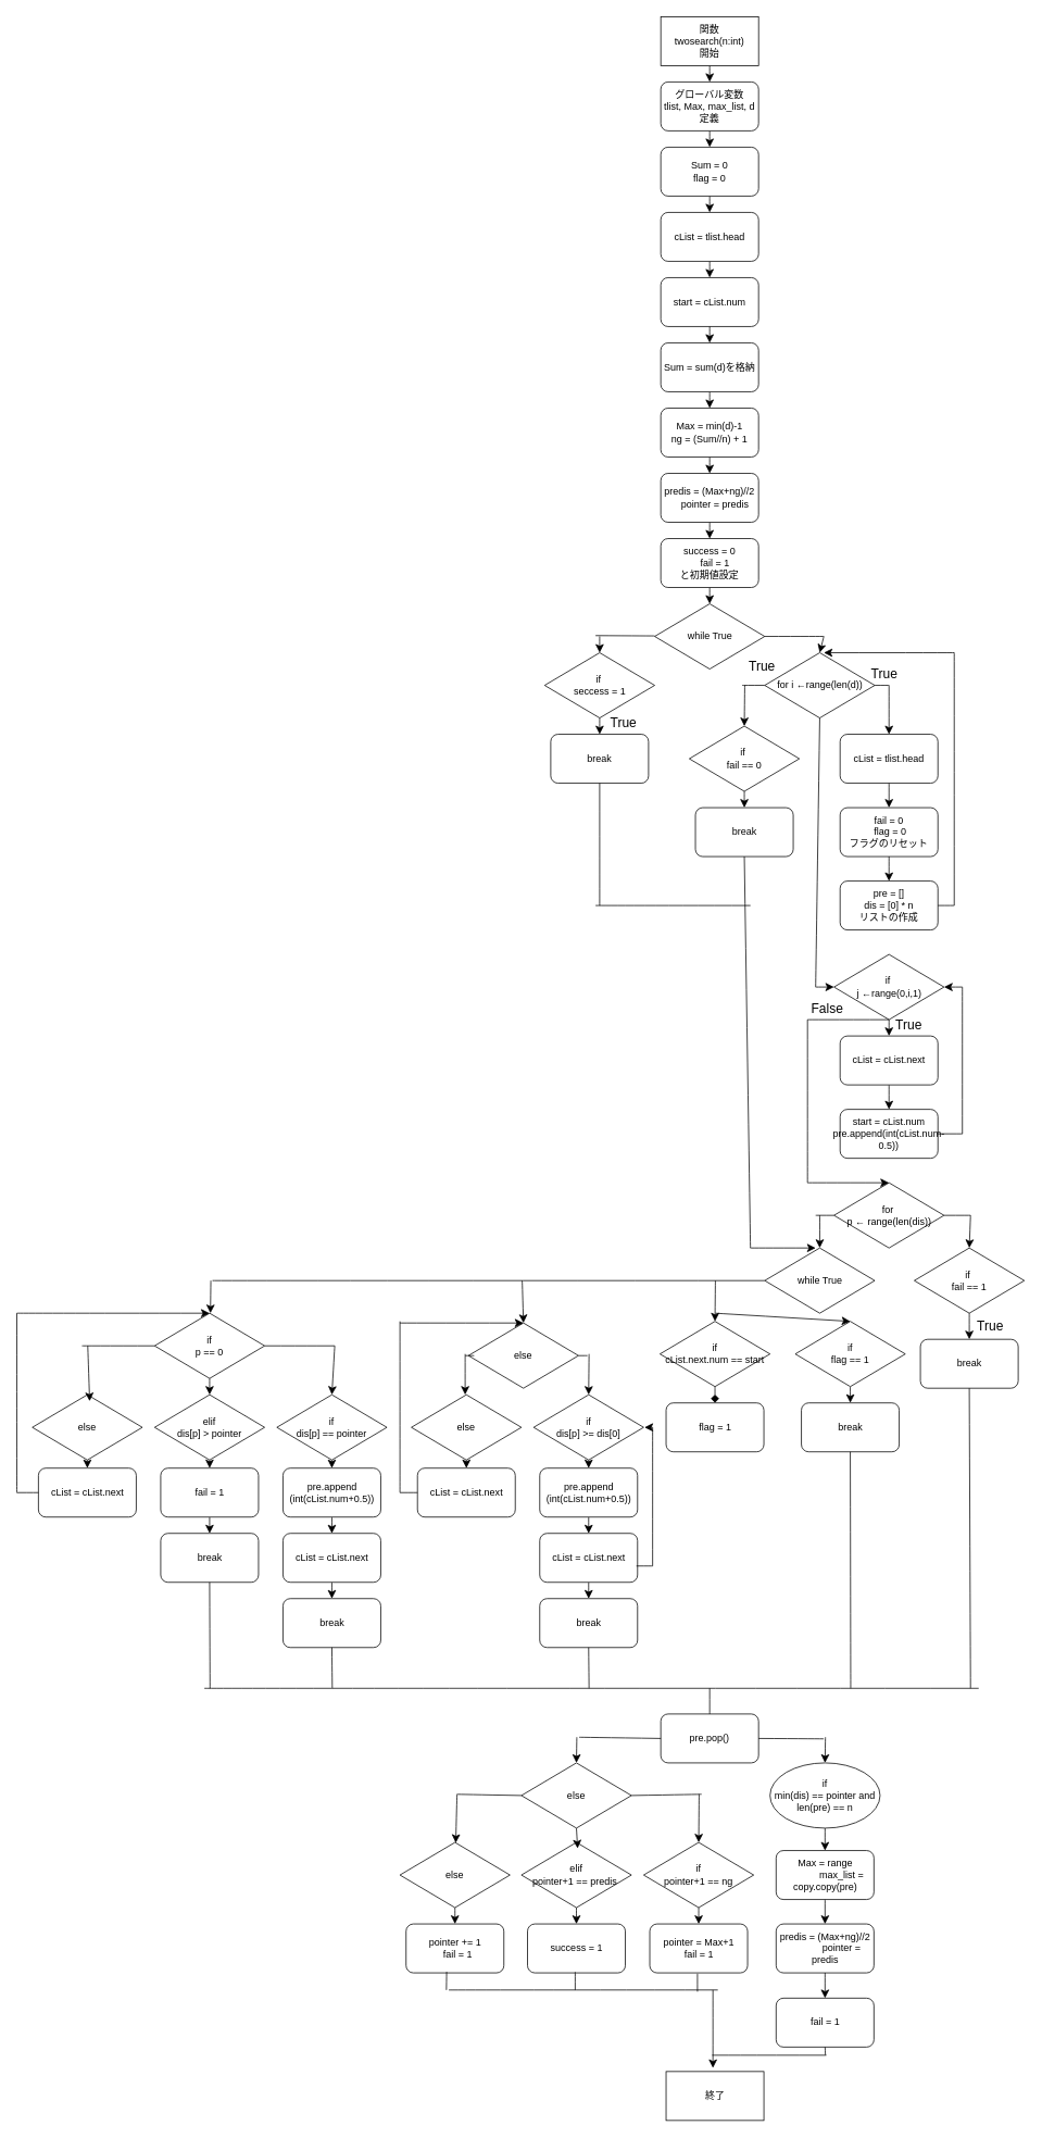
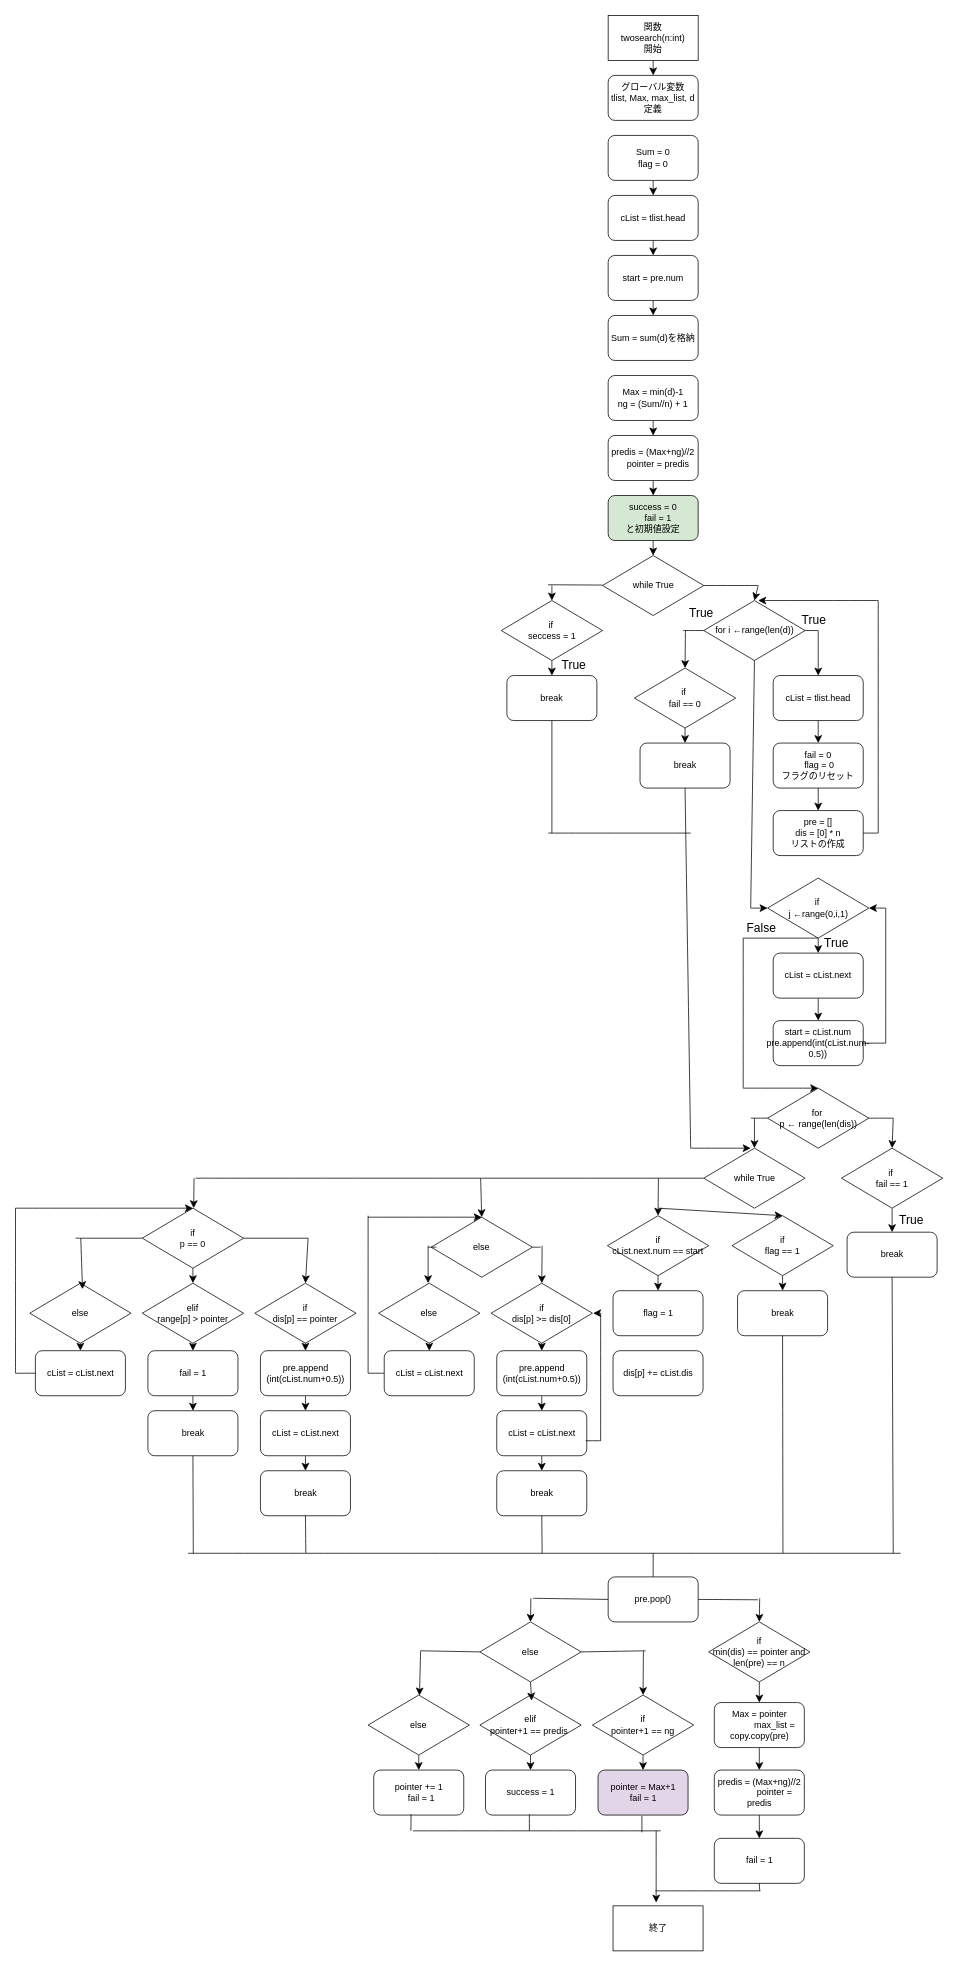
- <mxCell id="4" style="edgeStyle=none;curved=1;rounded=0;orthogonalLoop=1;jettySize=auto;html=1;exitX=0.5;exitY=1;exitDx=0;exitDy=0;fontSize=12;startSize=8;endSize=8;" edge="1" parent="1" source="5" target="7"><mxGeometry relative="1" as="geometry" /></mxCell>
- <mxCell id="10" value="start = cList.num" style="rounded=1;whiteSpace=wrap;html=1;" vertex="1" parent="1"><mxGeometry x="810" y="340" width="120" height="60" as="geometry" /></mxCell>
+ <mxCell id="10" value="start = pre.num" style="rounded=1;whiteSpace=wrap;html=1;" vertex="1" parent="1"><mxGeometry x="810" y="340" width="120" height="60" as="geometry" /></mxCell>
- <mxCell id="11" style="edgeStyle=none;curved=1;rounded=0;orthogonalLoop=1;jettySize=auto;html=1;exitX=0.5;exitY=1;exitDx=0;exitDy=0;fontSize=12;startSize=8;endSize=8;" edge="1" parent="1" source="12" target="14"><mxGeometry relative="1" as="geometry" /></mxCell>
- <mxCell id="18" value="&lt;div&gt;success = 0&lt;/div&gt;&lt;div&gt;&amp;nbsp; &amp;nbsp; fail = 1&lt;/div&gt;&lt;div&gt;と初期値設定&lt;/div&gt;" style="rounded=1;whiteSpace=wrap;html=1;" vertex="1" parent="1"><mxGeometry x="810" y="660" width="120" height="60" as="geometry" /></mxCell>
+ <mxCell id="18" value="&lt;div&gt;success = 0&lt;/div&gt;&lt;div&gt;&amp;nbsp; &amp;nbsp; fail = 1&lt;/div&gt;&lt;div&gt;と初期値設定&lt;/div&gt;" style="rounded=1;whiteSpace=wrap;html=1;fillColor=#d5e8d4;" vertex="1" parent="1"><mxGeometry x="810" y="660" width="120" height="60" as="geometry" /></mxCell>
- <mxCell id="44" style="edgeStyle=none;curved=1;rounded=0;orthogonalLoop=1;jettySize=auto;html=1;exitX=0.5;exitY=1;exitDx=0;exitDy=0;fontSize=12;startSize=8;endSize=8;endArrow=diamond;" edge="1" parent="1" source="45" target="52"><mxGeometry relative="1" as="geometry" /></mxCell>
+ <mxCell id="44" style="edgeStyle=none;curved=1;rounded=0;orthogonalLoop=1;jettySize=auto;html=1;exitX=0.5;exitY=1;exitDx=0;exitDy=0;fontSize=12;startSize=8;endSize=8;" edge="1" parent="1" source="45" target="52"><mxGeometry relative="1" as="geometry" /></mxCell>
- <mxCell id="59" value="elif&lt;div&gt;dis[p] &amp;gt; pointer&lt;br&gt;&lt;/div&gt;" style="rhombus;whiteSpace=wrap;html=1;" vertex="1" parent="1"><mxGeometry x="189" y="1710" width="135" height="80" as="geometry" /></mxCell>
+ <mxCell id="59" value="elif&lt;div&gt;range[p] &amp;gt; pointer&lt;br&gt;&lt;/div&gt;" style="rhombus;whiteSpace=wrap;html=1;" vertex="1" parent="1"><mxGeometry x="189" y="1710" width="135" height="80" as="geometry" /></mxCell>
+ <mxCell id="53" value="dis[p] += cList.dis" style="rounded=1;whiteSpace=wrap;html=1;" vertex="1" parent="1"><mxGeometry x="816.5" y="1800" width="120" height="60" as="geometry" /></mxCell>
- <mxCell id="113" value="if&lt;div&gt;min(dis) == pointer and len(pre) == n&lt;br&gt;&lt;/div&gt;" style="ellipse;whiteSpace=wrap;html=1;" vertex="1" parent="1"><mxGeometry x="944" y="2161.5" width="135" height="80" as="geometry" /></mxCell>
+ <mxCell id="113" value="if&lt;div&gt;min(dis) == pointer and len(pre) == n&lt;br&gt;&lt;/div&gt;" style="rhombus;whiteSpace=wrap;html=1;" vertex="1" parent="1"><mxGeometry x="944" y="2161.5" width="135" height="80" as="geometry" /></mxCell>
- <mxCell id="128" value="&lt;div&gt;Max = range&lt;/div&gt;&lt;div&gt;&amp;nbsp; &amp;nbsp; &amp;nbsp; &amp;nbsp; &amp;nbsp; &amp;nbsp; max_list = copy.copy(pre)&lt;/div&gt;" style="rounded=1;whiteSpace=wrap;html=1;" vertex="1" parent="1"><mxGeometry x="951.5" y="2269" width="120" height="60" as="geometry" /></mxCell>
+ <mxCell id="128" value="&lt;div&gt;Max = pointer&lt;/div&gt;&lt;div&gt;&amp;nbsp; &amp;nbsp; &amp;nbsp; &amp;nbsp; &amp;nbsp; &amp;nbsp; max_list = copy.copy(pre)&lt;/div&gt;" style="rounded=1;whiteSpace=wrap;html=1;" vertex="1" parent="1"><mxGeometry x="951.5" y="2269" width="120" height="60" as="geometry" /></mxCell>
- <mxCell id="121" value="&lt;div&gt;pointer = Max+1&lt;/div&gt;&lt;div&gt;&lt;span style=&quot;background-color: initial;&quot;&gt;fail = 1&lt;/span&gt;&lt;/div&gt;" style="rounded=1;whiteSpace=wrap;html=1;" vertex="1" parent="1"><mxGeometry x="796.5" y="2359" width="120" height="60" as="geometry" /></mxCell>
+ <mxCell id="121" value="&lt;div&gt;pointer = Max+1&lt;/div&gt;&lt;div&gt;&lt;span style=&quot;background-color: initial;&quot;&gt;fail = 1&lt;/span&gt;&lt;/div&gt;" style="rounded=1;whiteSpace=wrap;html=1;fillColor=#e1d5e7;" vertex="1" parent="1"><mxGeometry x="796.5" y="2359" width="120" height="60" as="geometry" /></mxCell>
